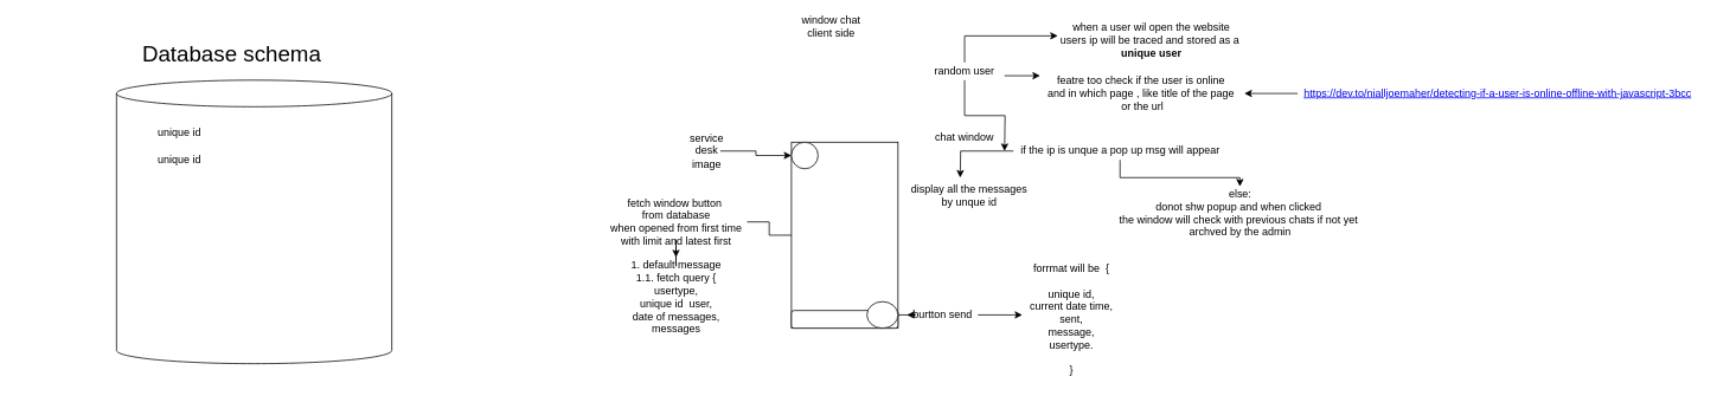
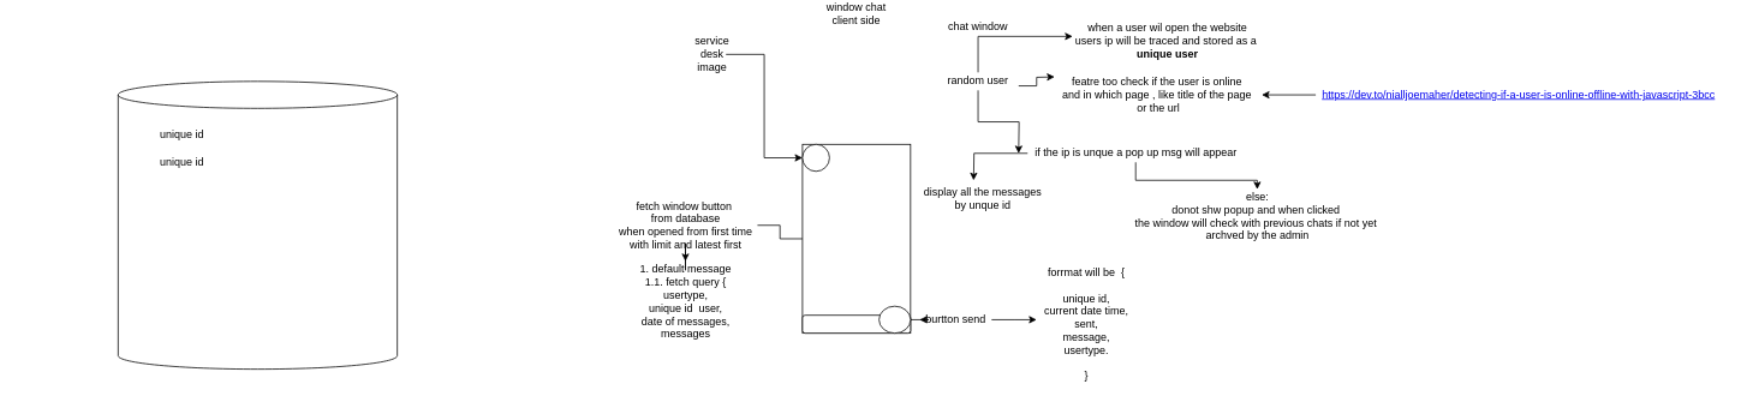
- <mxCell id="2" value="window chat client side" style="text;html=1;strokeColor=none;fillColor=none;align=center;verticalAlign=middle;whiteSpace=wrap;rounded=0;" vertex="1" parent="1"><mxGeometry x="890" y="20" width="90" height="20" as="geometry" /></mxCell>
+ <mxCell id="2" value="window chat client side" style="text;html=1;strokeColor=none;fillColor=none;align=center;verticalAlign=middle;whiteSpace=wrap;rounded=0;" vertex="1" parent="1"><mxGeometry x="905" y="5" width="90" height="20" as="geometry" /></mxCell>
- <mxCell id="31" value="&lt;font style=&quot;font-size: 25px&quot;&gt;Database schema&lt;/font&gt;" style="text;html=1;strokeColor=none;fillColor=none;align=center;verticalAlign=middle;whiteSpace=wrap;rounded=0;" vertex="1" parent="1"><mxGeometry x="130" y="50" width="260" height="20" as="geometry" /></mxCell>
- <mxCell id="7" value="random user" style="text;html=1;strokeColor=none;fillColor=none;align=center;verticalAlign=middle;whiteSpace=wrap;rounded=0;" vertex="1" parent="1"><mxGeometry x="1040" y="70" width="90" height="20" as="geometry" /></mxCell>
+ <mxCell id="7" value="random user" style="text;html=1;strokeColor=none;fillColor=none;align=center;verticalAlign=middle;whiteSpace=wrap;rounded=0;" vertex="1" parent="1"><mxGeometry x="1040" y="80" width="90" height="20" as="geometry" /></mxCell>
- <mxCell id="3" value="chat window" style="text;html=1;strokeColor=none;fillColor=none;align=center;verticalAlign=middle;whiteSpace=wrap;rounded=0;" vertex="1" parent="1"><mxGeometry x="1040" y="145" width="90" height="20" as="geometry" /></mxCell>
+ <mxCell id="3" value="chat window" style="text;html=1;strokeColor=none;fillColor=none;align=center;verticalAlign=middle;whiteSpace=wrap;rounded=0;" vertex="1" parent="1"><mxGeometry x="1040" y="20" width="90" height="20" as="geometry" /></mxCell>
- <mxCell id="23" value="service desk image" style="text;html=1;strokeColor=none;fillColor=none;align=center;verticalAlign=middle;whiteSpace=wrap;rounded=0;" vertex="1" parent="1"><mxGeometry x="780" y="160" width="30" height="20" as="geometry" /></mxCell>
+ <mxCell id="23" value="service desk image" style="text;html=1;strokeColor=none;fillColor=none;align=center;verticalAlign=middle;whiteSpace=wrap;rounded=0;" vertex="1" parent="1"><mxGeometry x="775" y="50" width="30" height="20" as="geometry" /></mxCell>
